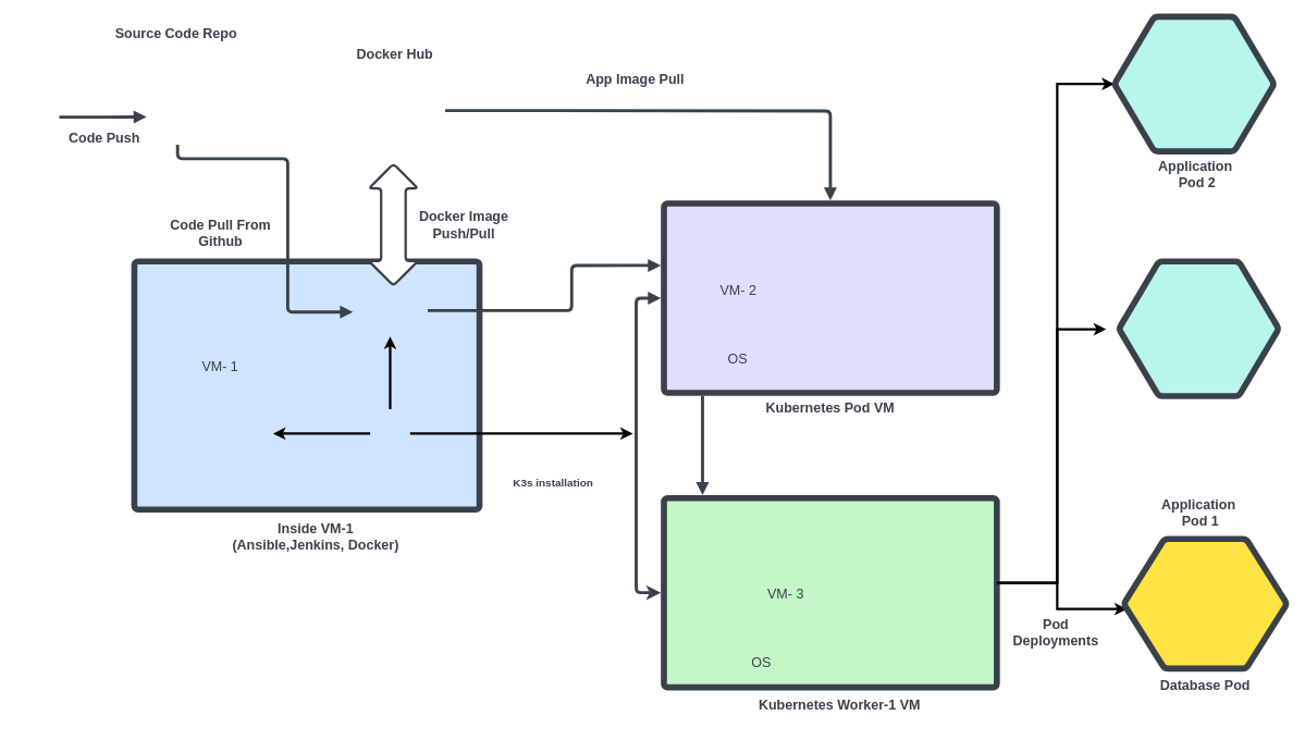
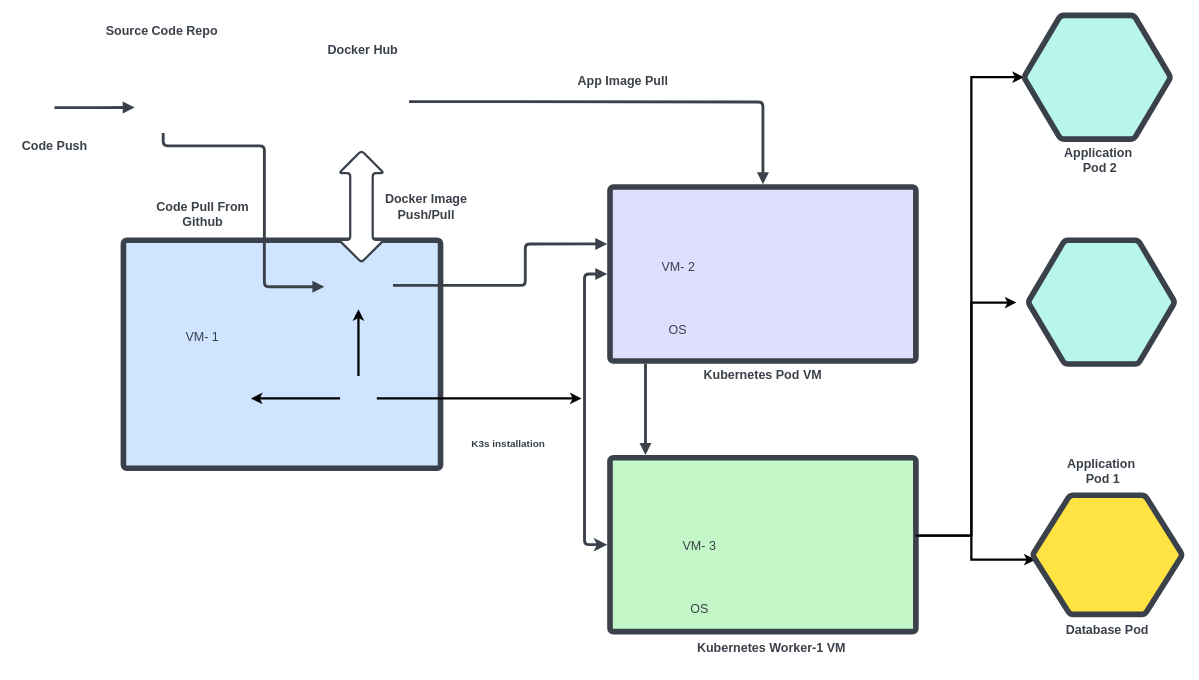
- <mxCell id="46" value="App Image Pull" style="html=1;overflow=block;blockSpacing=1;whiteSpace=wrap;fontSize=16.7;fontColor=#3a414a;fontStyle=1;spacing=3.8;strokeOpacity=0;fillOpacity=0;rounded=1;absoluteArcSize=1;arcSize=9;fillColor=#ffffff;strokeWidth=0.8;lucidId=qL-.0ig-6EC8;" vertex="1" parent="1"><mxGeometry x="688" y="75" width="180" height="45" as="geometry" /></mxCell>
+ <mxCell id="46" value="App Image Pull" style="html=1;overflow=block;blockSpacing=1;whiteSpace=wrap;fontSize=16.7;fontColor=#3a414a;fontStyle=1;spacing=3.8;strokeOpacity=0;fillOpacity=0;rounded=1;absoluteArcSize=1;arcSize=9;fillColor=#ffffff;strokeWidth=0.8;lucidId=qL-.0ig-6EC8;" vertex="1" parent="1"><mxGeometry x="688" y="75" width="285" height="65" as="geometry" /></mxCell>
- <mxCell id="42" value="Code Push" style="html=1;overflow=block;blockSpacing=1;whiteSpace=wrap;fontSize=16.7;fontColor=#3a414a;fontStyle=1;spacing=3.8;strokeOpacity=0;fillOpacity=0;rounded=1;absoluteArcSize=1;arcSize=9;fillColor=#ffffff;strokeWidth=0.8;lucidId=mu-.389LFaOt;" vertex="1" parent="1"><mxGeometry x="76" y="153" width="103" height="34" as="geometry" /></mxCell>
+ <mxCell id="42" value="Code Push" style="html=1;overflow=block;blockSpacing=1;whiteSpace=wrap;fontSize=16.7;fontColor=#3a414a;fontStyle=1;spacing=3.8;strokeOpacity=0;fillOpacity=0;rounded=1;absoluteArcSize=1;arcSize=9;fillColor=#ffffff;strokeWidth=0.8;lucidId=mu-.389LFaOt;" vertex="1" parent="1"><mxGeometry x="21" y="178" width="103" height="34" as="geometry" /></mxCell>
- <mxCell id="17" value="Inside VM-1 (Ansible,Jenkins, Docker)" style="html=1;overflow=block;blockSpacing=1;whiteSpace=wrap;fontSize=16.7;fontColor=#3a414a;fontStyle=1;spacing=3.8;strokeOpacity=0;fillOpacity=0;rounded=1;absoluteArcSize=1;arcSize=9;fillColor=#ffffff;strokeWidth=0.8;lucidId=z0S.VyMDvYpo;" vertex="1" parent="1"><mxGeometry x="275" y="625" width="223" height="65" as="geometry" /></mxCell>
- <mxCell id="21" value="VM- 3" style="html=1;overflow=block;blockSpacing=1;whiteSpace=wrap;fontSize=16.7;fontColor=#3a414a;spacing=3.8;strokeOpacity=0;fillOpacity=0;rounded=1;absoluteArcSize=1;arcSize=9;fillColor=#ffffff;strokeWidth=0.8;lucidId=r8S.nkG5t3qW;" vertex="1" parent="1"><mxGeometry x="917" y="714" width="91" height="25" as="geometry" /></mxCell>
+ <mxCell id="21" value="VM- 3" style="html=1;overflow=block;blockSpacing=1;whiteSpace=wrap;fontSize=16.7;fontColor=#3a414a;spacing=3.8;strokeOpacity=0;fillOpacity=0;rounded=1;absoluteArcSize=1;arcSize=9;fillColor=#ffffff;strokeWidth=0.8;lucidId=r8S.nkG5t3qW;" vertex="1" parent="1"><mxGeometry x="887" y="714" width="91" height="25" as="geometry" /></mxCell>
- <mxCell id="37" value="Pod Deployments" style="html=1;overflow=block;blockSpacing=1;whiteSpace=wrap;fontSize=16.7;fontColor=#3a414a;fontStyle=1;spacing=3.8;strokeOpacity=0;fillOpacity=0;rounded=1;absoluteArcSize=1;arcSize=9;fillColor=#ffffff;strokeWidth=0.8;lucidId=No-.lvnoJMJM;" vertex="1" parent="1"><mxGeometry x="1233" y="752" width="121" height="46" as="geometry" /></mxCell>
